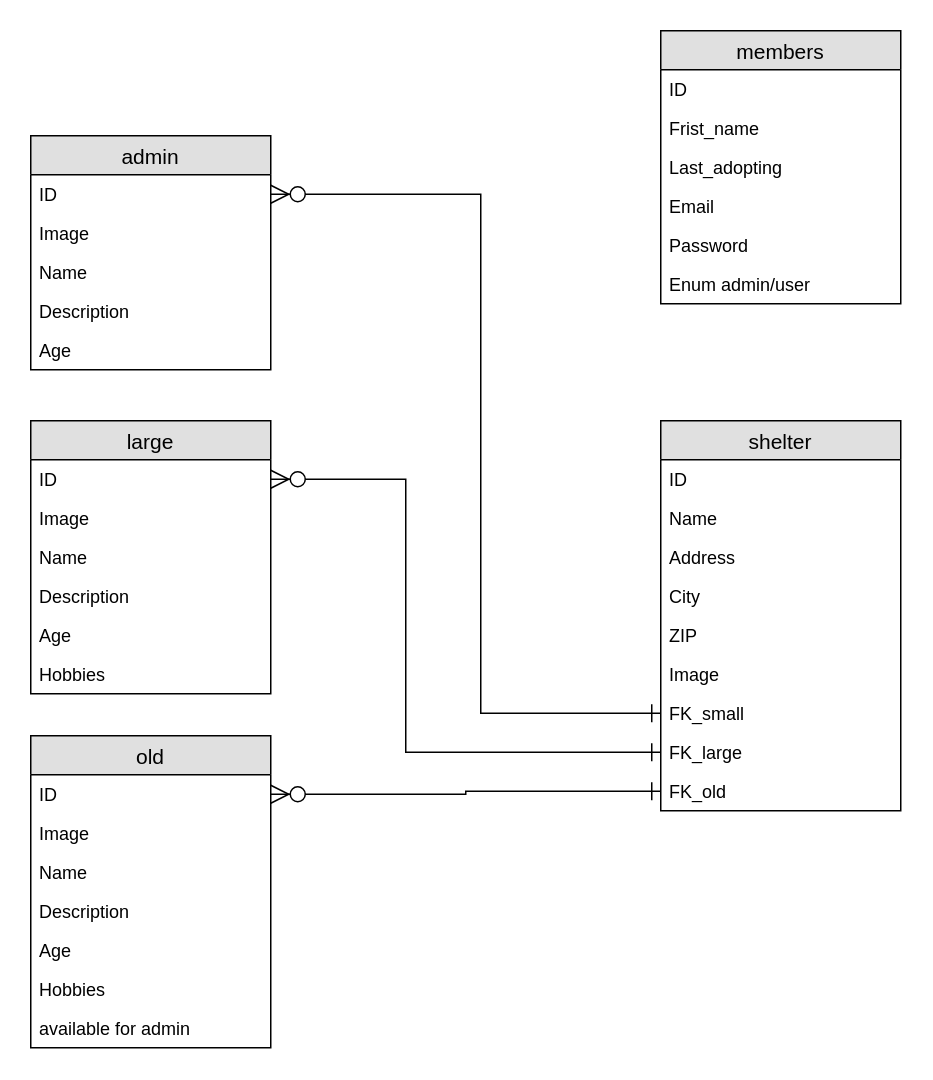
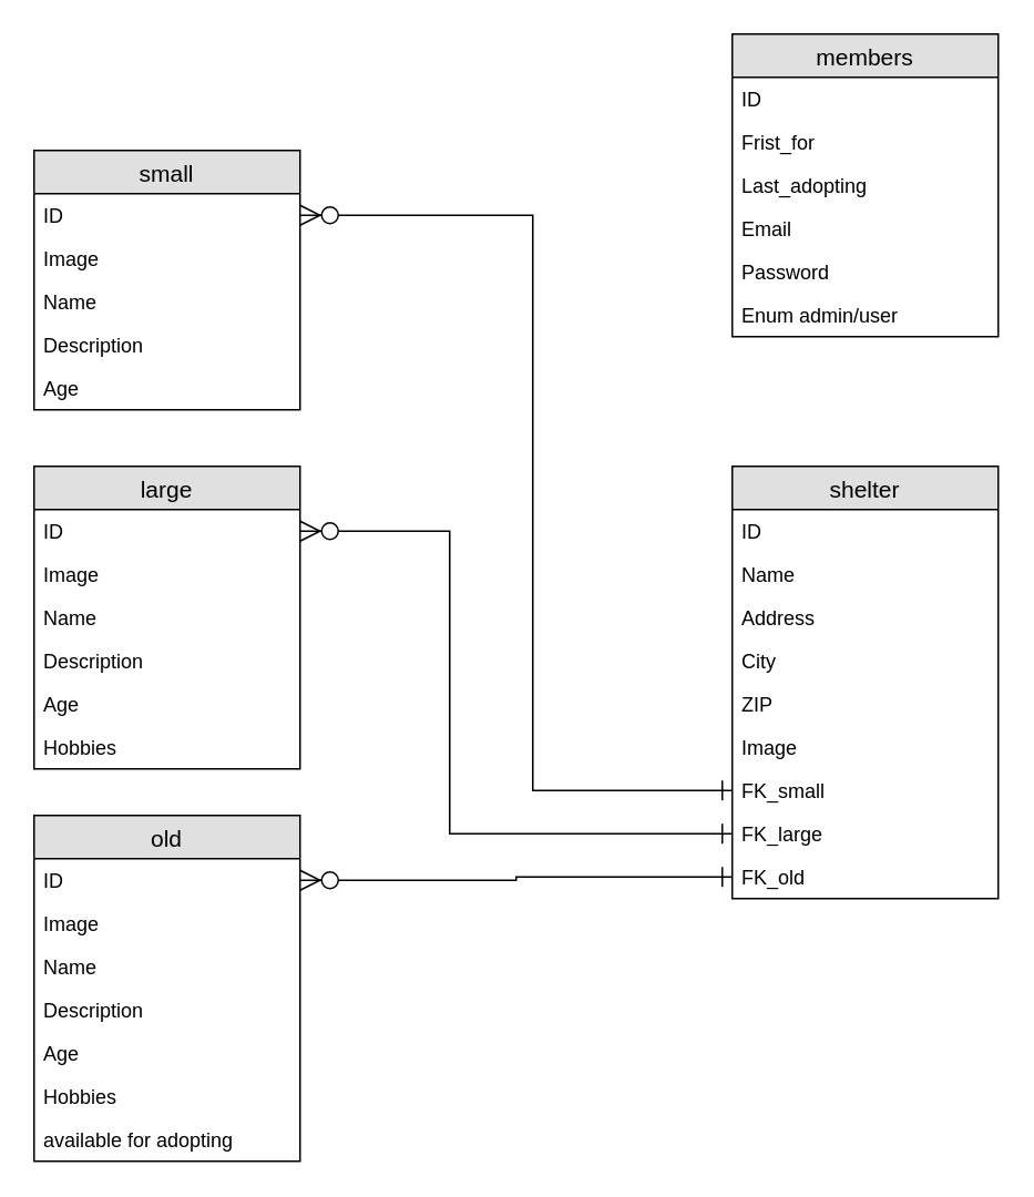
- <mxCell id="38" value="Frist_name" style="text;strokeColor=none;fillColor=none;spacingLeft=4;spacingRight=4;overflow=hidden;rotatable=0;points=[[0,0.5],[1,0.5]];portConstraint=eastwest;fontSize=12;" vertex="1" parent="36"><mxGeometry y="52" width="160" height="26" as="geometry" /></mxCell>
+ <mxCell id="38" value="Frist_for" style="text;strokeColor=none;fillColor=none;spacingLeft=4;spacingRight=4;overflow=hidden;rotatable=0;points=[[0,0.5],[1,0.5]];portConstraint=eastwest;fontSize=12;" vertex="1" parent="36"><mxGeometry y="52" width="160" height="26" as="geometry" /></mxCell>
- <mxCell id="2" value="admin" style="swimlane;fontStyle=0;childLayout=stackLayout;horizontal=1;startSize=26;fillColor=#e0e0e0;horizontalStack=0;resizeParent=1;resizeParentMax=0;resizeLast=0;collapsible=1;marginBottom=0;swimlaneFillColor=#ffffff;align=center;fontSize=14;" vertex="1" parent="1"><mxGeometry x="20" y="90" width="160" height="156" as="geometry" /></mxCell>
+ <mxCell id="2" value="small" style="swimlane;fontStyle=0;childLayout=stackLayout;horizontal=1;startSize=26;fillColor=#e0e0e0;horizontalStack=0;resizeParent=1;resizeParentMax=0;resizeLast=0;collapsible=1;marginBottom=0;swimlaneFillColor=#ffffff;align=center;fontSize=14;" vertex="1" parent="1"><mxGeometry x="20" y="90" width="160" height="156" as="geometry" /></mxCell>
- <mxCell id="35" value="available for admin" style="text;strokeColor=none;fillColor=none;spacingLeft=4;spacingRight=4;overflow=hidden;rotatable=0;points=[[0,0.5],[1,0.5]];portConstraint=eastwest;fontSize=12;" vertex="1" parent="28"><mxGeometry y="182" width="160" height="26" as="geometry" /></mxCell>
+ <mxCell id="35" value="available for adopting" style="text;strokeColor=none;fillColor=none;spacingLeft=4;spacingRight=4;overflow=hidden;rotatable=0;points=[[0,0.5],[1,0.5]];portConstraint=eastwest;fontSize=12;" vertex="1" parent="28"><mxGeometry y="182" width="160" height="26" as="geometry" /></mxCell>
